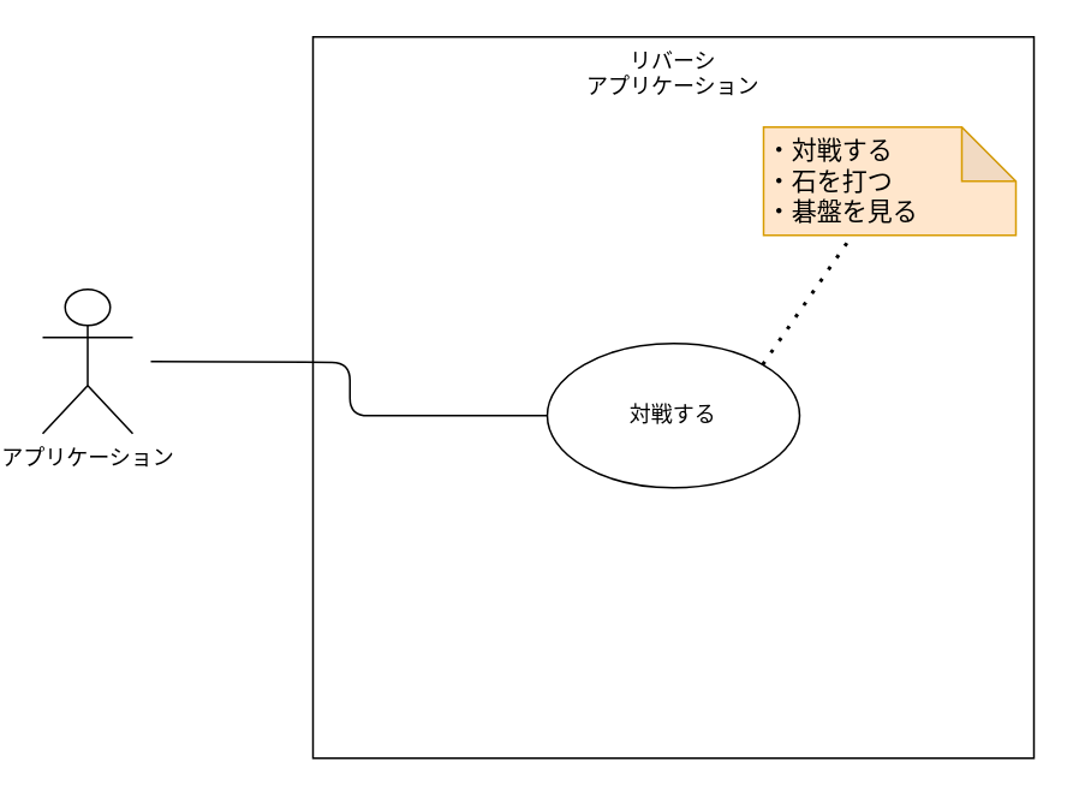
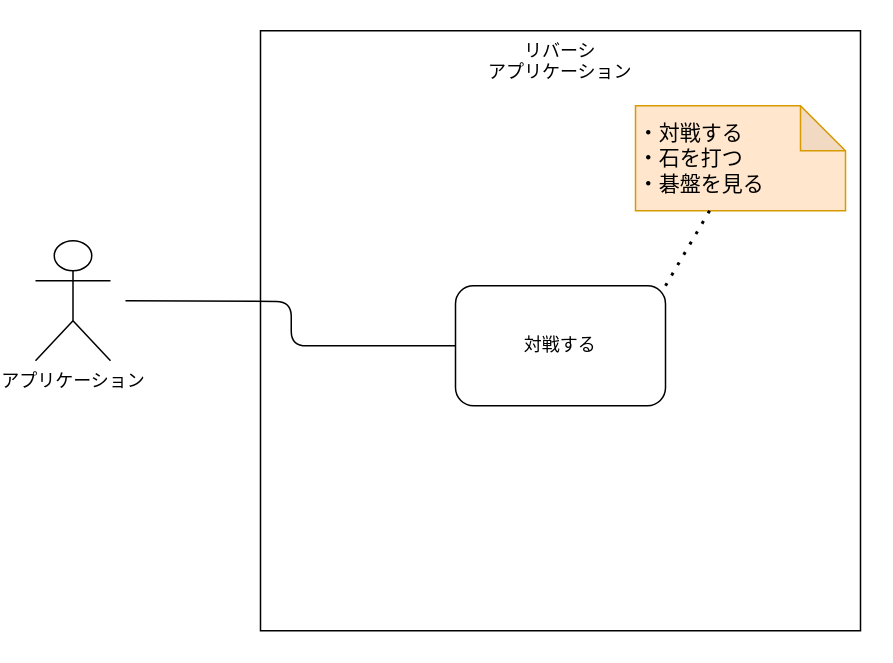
- <mxCell id="6" value="&lt;font style=&quot;font-size: 14px;&quot;&gt;・対戦する&lt;br&gt;・石を打つ&lt;br&gt;・碁盤を見る&lt;/font&gt;" style="shape=note;whiteSpace=wrap;html=1;backgroundOutline=1;darkOpacity=0.05;labelBackgroundColor=#;sketch=0;fillStyle=auto;strokeColor=#d79b00;strokeWidth=1;fillColor=#ffe6cc;align=left;" vertex="1" parent="1"><mxGeometry x="420" y="70" width="140" height="60" as="geometry" /></mxCell>
+ <mxCell id="6" value="&lt;font style=&quot;font-size: 14px;&quot;&gt;・対戦する&lt;br&gt;・石を打つ&lt;br&gt;・碁盤を見る&lt;/font&gt;" style="shape=note;whiteSpace=wrap;html=1;backgroundOutline=1;darkOpacity=0.05;labelBackgroundColor=#;sketch=0;fillStyle=auto;strokeColor=#d79b00;strokeWidth=1;fillColor=#ffe6cc;align=left;" vertex="1" parent="1"><mxGeometry x="420" y="70" width="140" height="70" as="geometry" /></mxCell>
- <mxCell id="3" value="対戦する" style="ellipse;whiteSpace=wrap;html=1;labelBackgroundColor=#;sketch=0;fillStyle=auto;strokeColor=default;strokeWidth=1;fillColor=none;gradientColor=default;" vertex="1" parent="1"><mxGeometry x="300" y="190" width="140" height="80" as="geometry" /></mxCell>
+ <mxCell id="3" value="対戦する" style="whiteSpace=wrap;html=1;labelBackgroundColor=#;sketch=0;fillStyle=auto;strokeColor=default;strokeWidth=1;fillColor=none;gradientColor=default;rounded=1;" vertex="1" parent="1"><mxGeometry x="300" y="190" width="140" height="80" as="geometry" /></mxCell>
